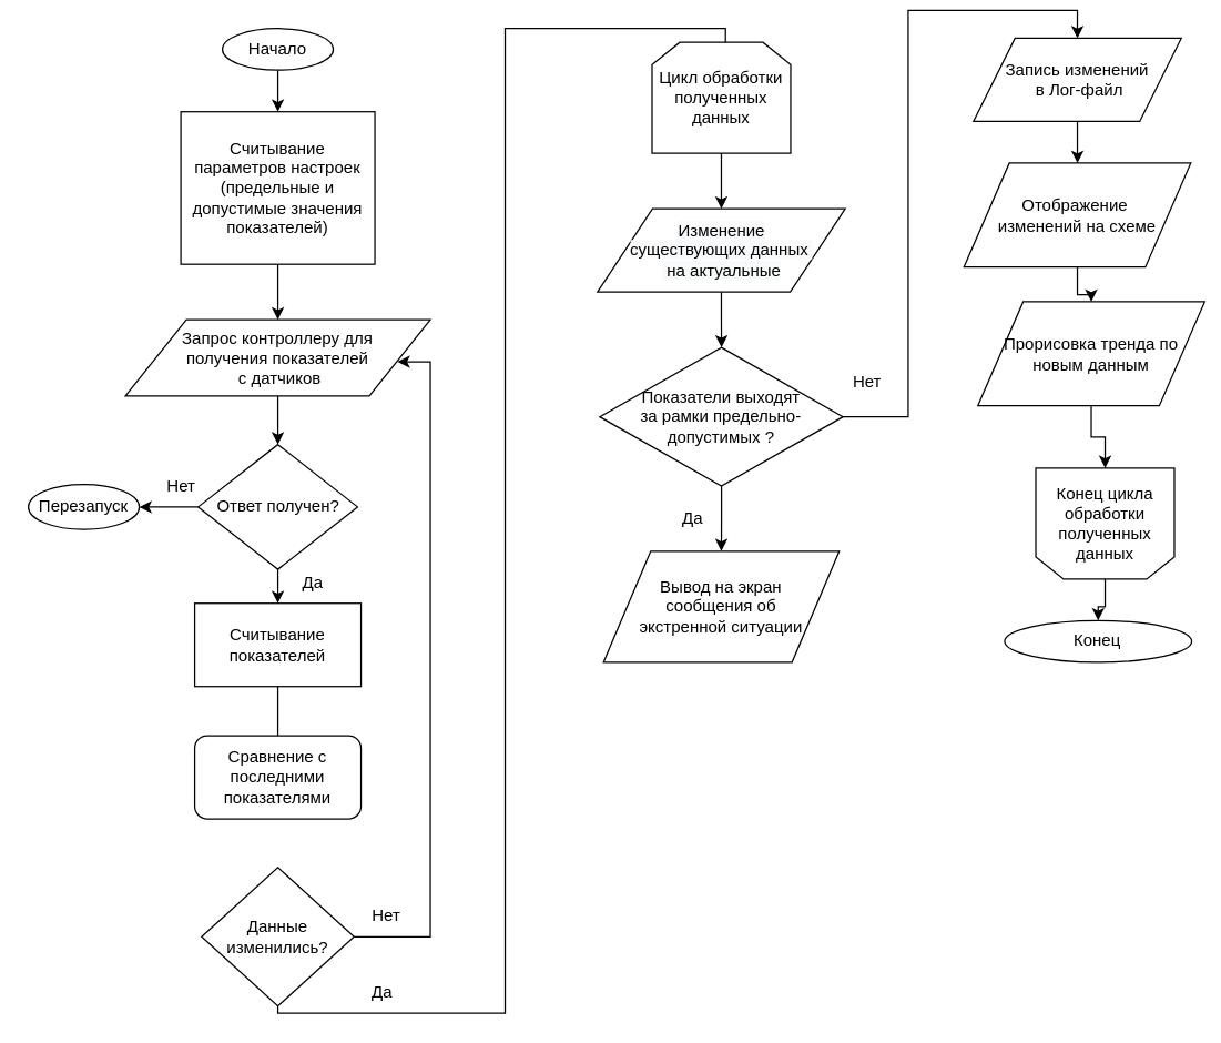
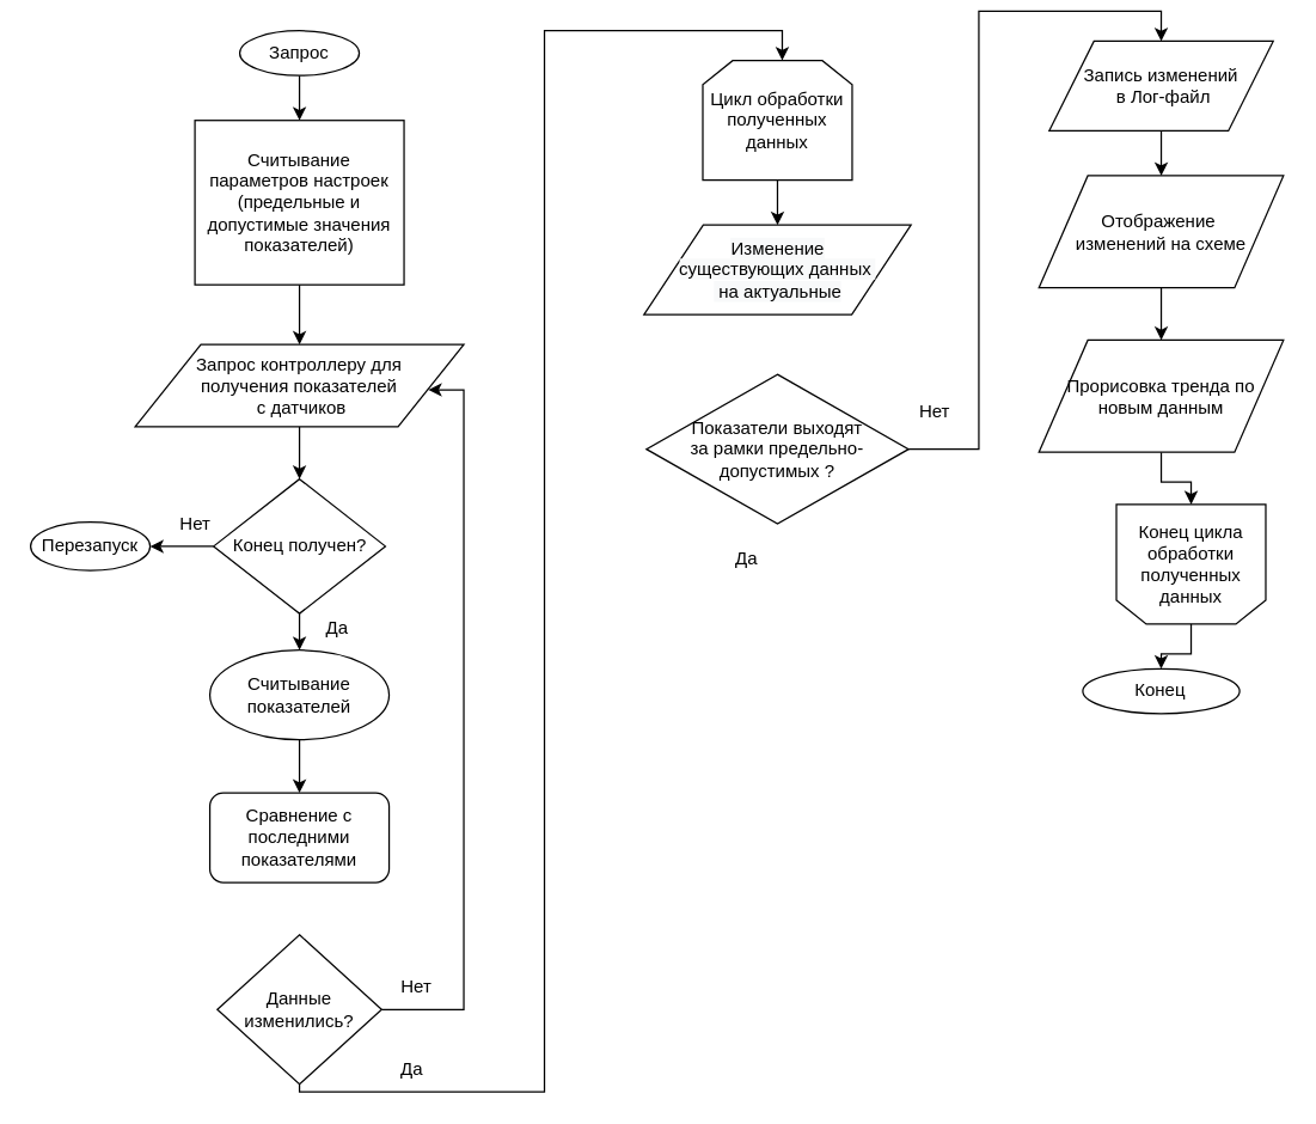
- <mxCell id="17" value="Начало" style="ellipse;whiteSpace=wrap;html=1;" vertex="1" parent="1"><mxGeometry x="160" y="20" width="80" height="30" as="geometry" /></mxCell>
+ <mxCell id="17" value="Запрос" style="ellipse;whiteSpace=wrap;html=1;" vertex="1" parent="1"><mxGeometry x="160" y="20" width="80" height="30" as="geometry" /></mxCell>
- <mxCell id="25" value="Цикл обработки полученных данных" style="shape=loopLimit;whiteSpace=wrap;html=1;size=20;" vertex="1" parent="1"><mxGeometry x="470" y="30" width="100" height="80" as="geometry" /></mxCell>
+ <mxCell id="25" value="Цикл обработки полученных данных" style="shape=loopLimit;whiteSpace=wrap;html=1;size=20;" vertex="1" parent="1"><mxGeometry x="470" y="40" width="100" height="80" as="geometry" /></mxCell>
- <mxCell id="37" value="" style="edgeStyle=orthogonalEdgeStyle;rounded=0;orthogonalLoop=1;jettySize=auto;html=1;" edge="1" parent="1" source="38" target="30"><mxGeometry relative="1" as="geometry" /></mxCell>
- <mxCell id="40" value="Прорисовка тренда по новым данным" style="shape=parallelogram;perimeter=parallelogramPerimeter;whiteSpace=wrap;html=1;" vertex="1" parent="1"><mxGeometry x="705.01" y="217" width="163.74" height="75" as="geometry" /></mxCell>
+ <mxCell id="40" value="Прорисовка тренда по новым данным" style="shape=parallelogram;perimeter=parallelogramPerimeter;whiteSpace=wrap;html=1;" vertex="1" parent="1"><mxGeometry x="695.01" y="227" width="163.74" height="75" as="geometry" /></mxCell>
- <mxCell id="14" value="Ответ получен?" style="rhombus;whiteSpace=wrap;html=1;" vertex="1" parent="1"><mxGeometry x="142.5" y="320" width="115" height="90" as="geometry" /></mxCell>
+ <mxCell id="14" value="Конец получен?" style="rhombus;whiteSpace=wrap;html=1;" vertex="1" parent="1"><mxGeometry x="142.5" y="320" width="115" height="90" as="geometry" /></mxCell>
- <mxCell id="28" value="" style="edgeStyle=orthogonalEdgeStyle;rounded=0;orthogonalLoop=1;jettySize=auto;html=1;" edge="1" parent="1" source="30" target="34"><mxGeometry relative="1" as="geometry" /></mxCell>
- <mxCell id="34" value="Вывод на экран &lt;br&gt;сообщения об &lt;br&gt;экстренной ситуации" style="shape=parallelogram;perimeter=parallelogramPerimeter;whiteSpace=wrap;html=1;" vertex="1" parent="1"><mxGeometry x="435.01" y="397" width="170" height="80" as="geometry" /></mxCell>
- <mxCell id="18" value="Конец" style="ellipse;whiteSpace=wrap;html=1;" vertex="1" parent="1"><mxGeometry x="724.38" y="447" width="135" height="30" as="geometry" /></mxCell>
+ <mxCell id="18" value="Конец" style="ellipse;whiteSpace=wrap;html=1;" vertex="1" parent="1"><mxGeometry x="724.38" y="447" width="105" height="30" as="geometry" /></mxCell>
- <mxCell id="6" value="Считывание показателей" style="rounded=0;whiteSpace=wrap;html=1;" vertex="1" parent="1"><mxGeometry x="140" y="434.5" width="120" height="60" as="geometry" /></mxCell>
+ <mxCell id="6" value="Считывание показателей" style="ellipse;whiteSpace=wrap;html=1;" vertex="1" parent="1"><mxGeometry x="140" y="434.5" width="120" height="60" as="geometry" /></mxCell>
- <mxCell id="5" value="" style="edgeStyle=orthogonalEdgeStyle;rounded=0;orthogonalLoop=1;jettySize=auto;html=1;endArrow=none;" edge="1" parent="1" source="6" target="31"><mxGeometry relative="1" as="geometry" /></mxCell>
+ <mxCell id="5" value="" style="edgeStyle=orthogonalEdgeStyle;rounded=0;orthogonalLoop=1;jettySize=auto;html=1;" edge="1" parent="1" source="6" target="31"><mxGeometry relative="1" as="geometry" /></mxCell>
